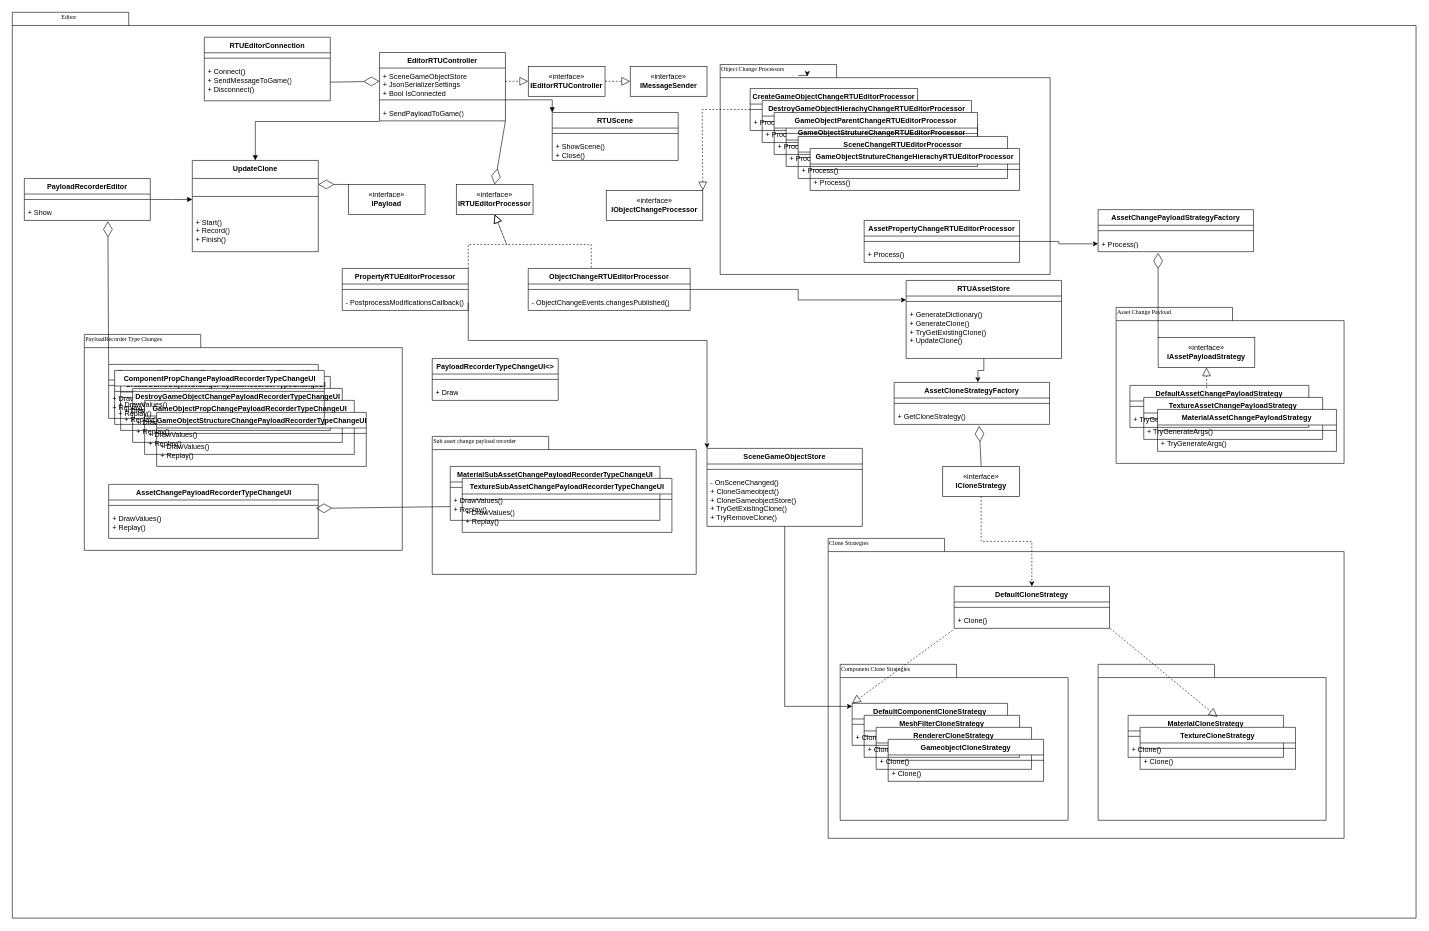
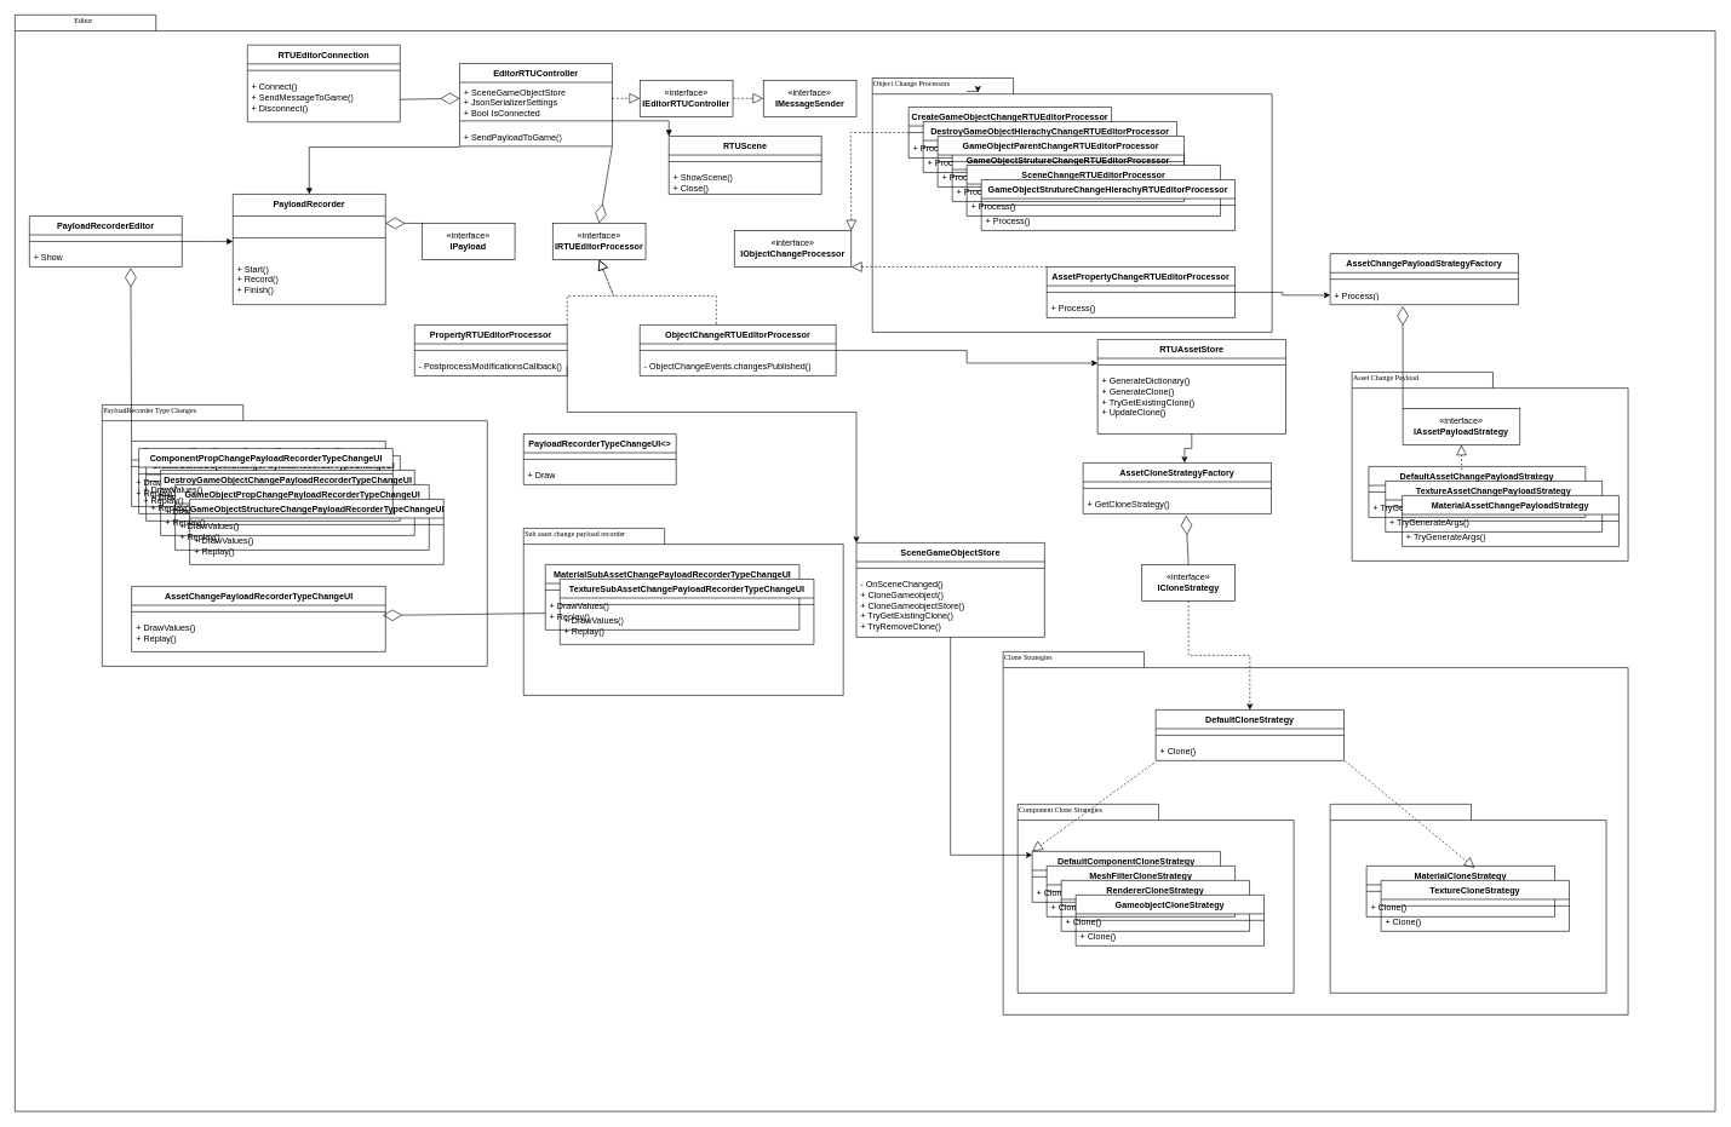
- <mxCell id="21" value="UpdateClone" style="swimlane;fontStyle=1;align=center;verticalAlign=top;childLayout=stackLayout;horizontal=1;startSize=30;horizontalStack=0;resizeParent=1;resizeParentMax=0;resizeLast=0;collapsible=1;marginBottom=0;whiteSpace=wrap;html=1;" parent="1" vertex="1"><mxGeometry x="320" y="267" width="210" height="152" as="geometry" /></mxCell>
+ <mxCell id="21" value="PayloadRecorder" style="swimlane;fontStyle=1;align=center;verticalAlign=top;childLayout=stackLayout;horizontal=1;startSize=30;horizontalStack=0;resizeParent=1;resizeParentMax=0;resizeLast=0;collapsible=1;marginBottom=0;whiteSpace=wrap;html=1;" parent="1" vertex="1"><mxGeometry x="320" y="267" width="210" height="152" as="geometry" /></mxCell>
+ <mxCell id="67" value="" style="endArrow=block;dashed=1;endFill=0;endSize=12;html=1;rounded=0;exitX=0;exitY=0;exitDx=0;exitDy=0;entryX=1;entryY=1;entryDx=0;entryDy=0;" parent="1" source="64" target="38" edge="1"><mxGeometry width="160" relative="1" as="geometry"><mxPoint x="1208" y="316.67" as="sourcePoint" /><mxPoint x="1250" y="316.67" as="targetPoint" /></mxGeometry></mxCell>
